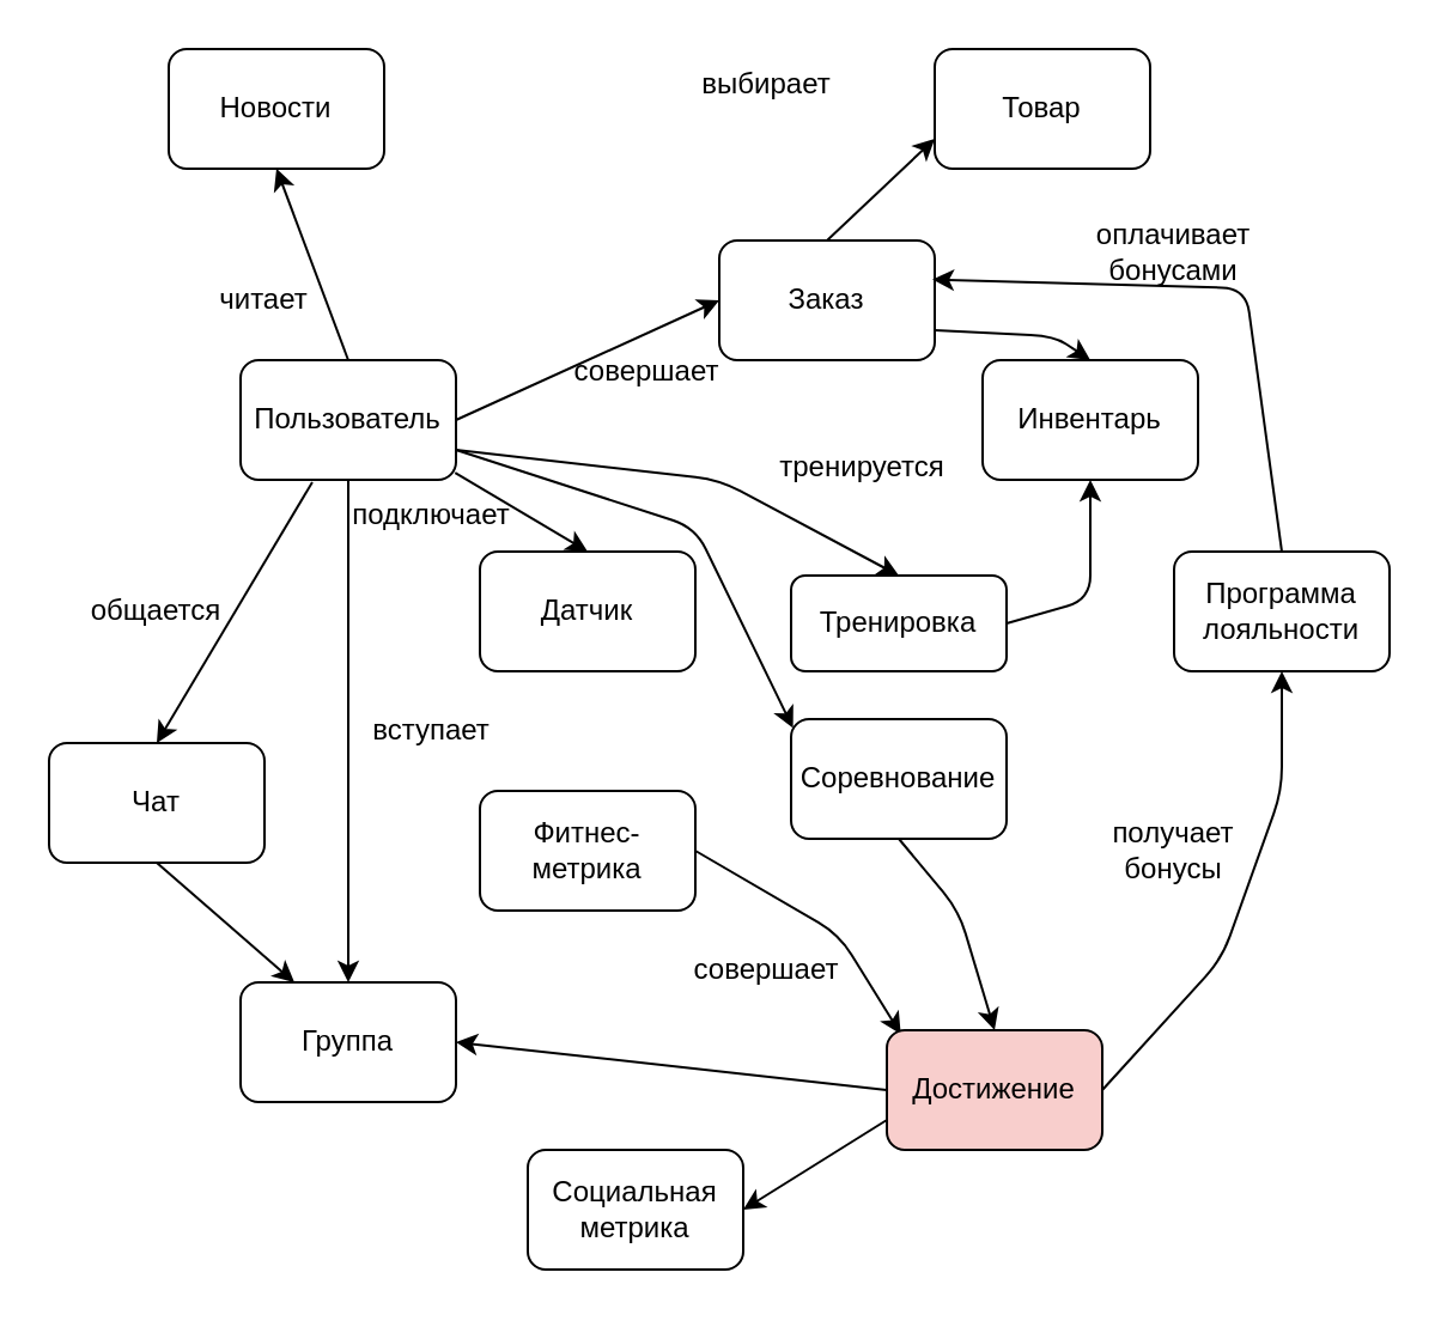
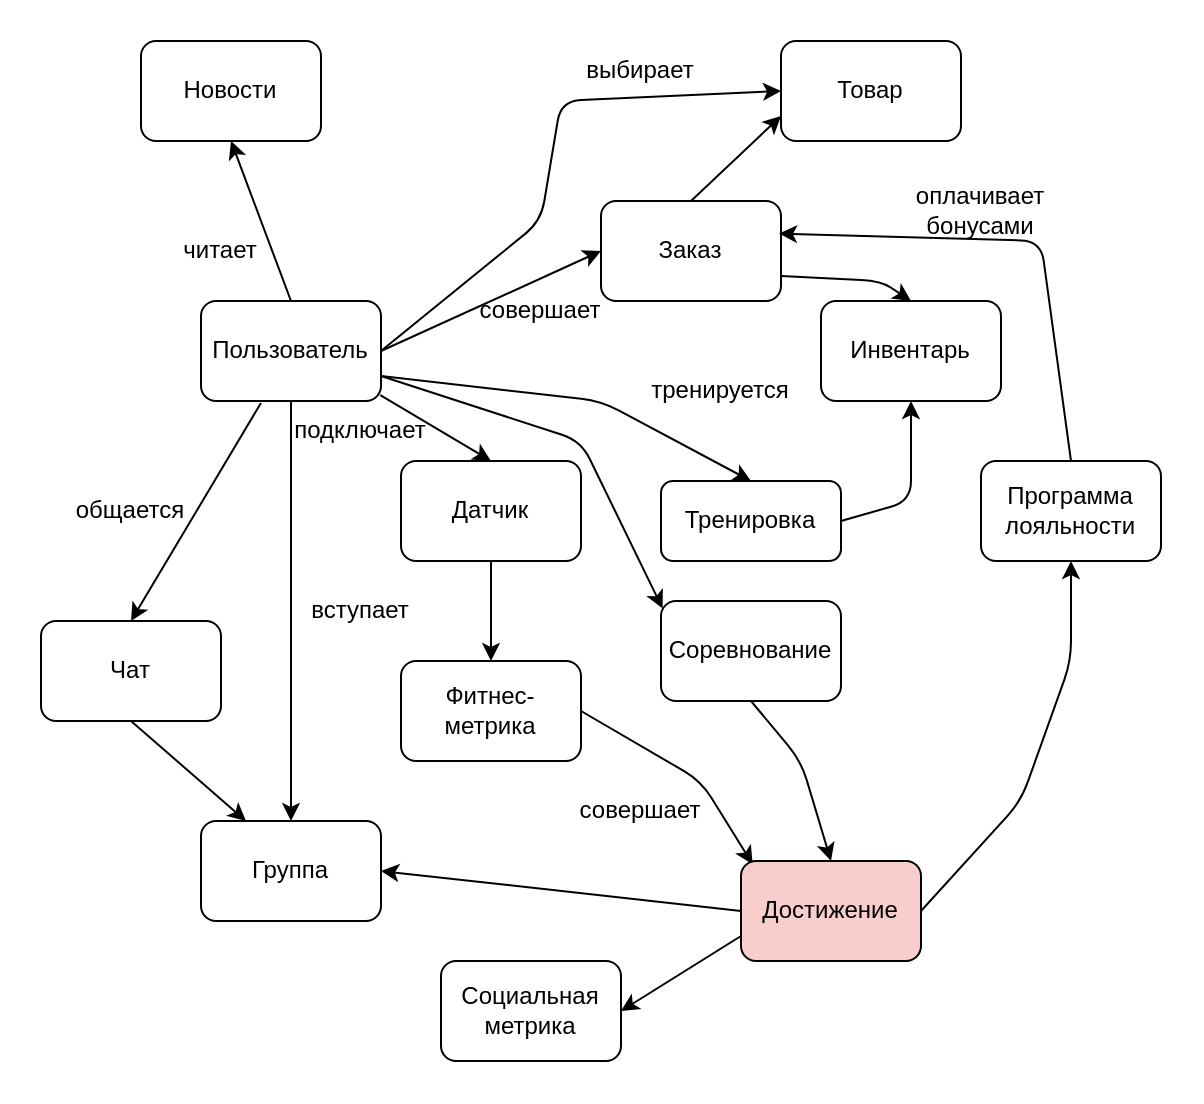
+ <mxCell id="8" value="" style="endArrow=classic;html=1;exitX=1;exitY=0.5;exitDx=0;exitDy=0;entryX=0;entryY=0.5;entryDx=0;entryDy=0;" parent="1" source="2" target="4" edge="1"><mxGeometry width="50" height="50" relative="1" as="geometry"><mxPoint x="360" y="150" as="sourcePoint" /><mxPoint x="410" y="100" as="targetPoint" /><Array as="points"><mxPoint x="270" y="110" /><mxPoint x="280" y="50" /></Array></mxGeometry></mxCell>
+ <mxCell id="17" value="" style="endArrow=classic;html=1;exitX=0.5;exitY=1;exitDx=0;exitDy=0;entryX=0.5;entryY=0;entryDx=0;entryDy=0;" parent="1" source="15" target="14" edge="1"><mxGeometry width="50" height="50" relative="1" as="geometry"><mxPoint x="200" y="340" as="sourcePoint" /><mxPoint x="250" y="290" as="targetPoint" /></mxGeometry></mxCell>
- <mxCell id="40" value="получает бонусы" style="text;html=1;strokeColor=none;fillColor=none;align=center;verticalAlign=middle;whiteSpace=wrap;rounded=0;" parent="1" vertex="1"><mxGeometry x="460" y="340" width="60" height="30" as="geometry" /></mxCell>
